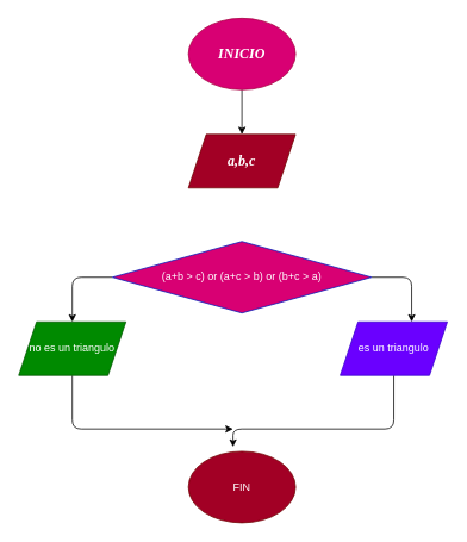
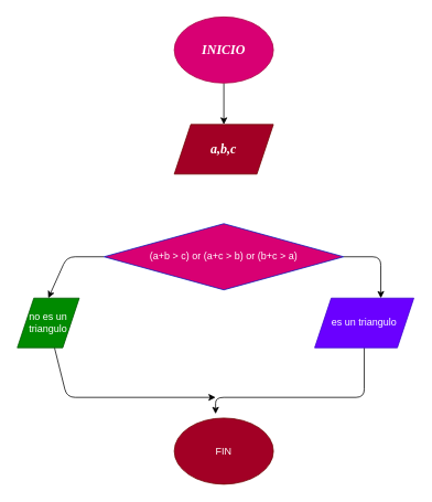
- <mxCell id="9" value="no es un triangulo" style="shape=parallelogram;perimeter=parallelogramPerimeter;whiteSpace=wrap;html=1;fixedSize=1;fillColor=#008a00;fontColor=#ffffff;strokeColor=#005700;" vertex="1" parent="1"><mxGeometry x="20" y="360" width="120" height="60" as="geometry" /></mxCell>
+ <mxCell id="9" value="no es un triangulo" style="shape=parallelogram;perimeter=parallelogramPerimeter;whiteSpace=wrap;html=1;fixedSize=1;fillColor=#008a00;fontColor=#ffffff;strokeColor=#005700;" vertex="1" parent="1"><mxGeometry x="20" y="360" width="75" height="60" as="geometry" /></mxCell>
